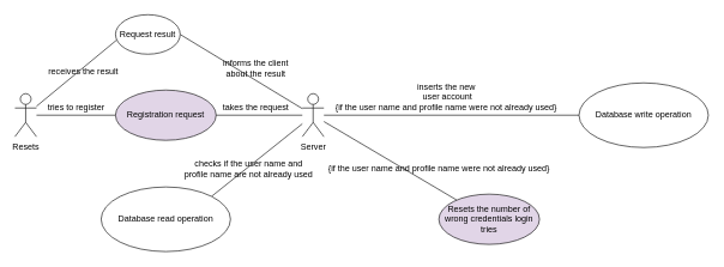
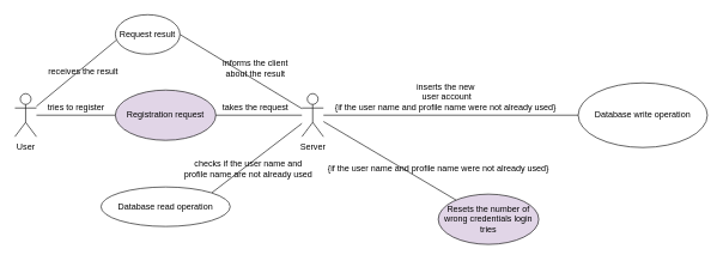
- <mxCell id="4" value="Resets" style="shape=umlActor;verticalLabelPosition=bottom;verticalAlign=top;html=1;" parent="1" vertex="1"><mxGeometry x="20" y="130" width="30" height="60" as="geometry" /></mxCell>
+ <mxCell id="4" value="User" style="shape=umlActor;verticalLabelPosition=bottom;verticalAlign=top;html=1;" parent="1" vertex="1"><mxGeometry x="20" y="130" width="30" height="60" as="geometry" /></mxCell>
- <mxCell id="12" value="Database read operation" style="ellipse;whiteSpace=wrap;html=1;" parent="1" vertex="1"><mxGeometry x="140" y="260" width="180" height="90" as="geometry" /></mxCell>
+ <mxCell id="12" value="Database read operation" style="ellipse;whiteSpace=wrap;html=1;" parent="1" vertex="1"><mxGeometry x="140" y="260" width="180" height="55" as="geometry" /></mxCell>
